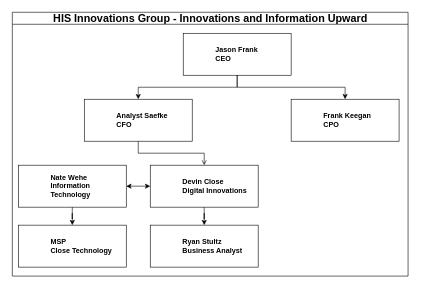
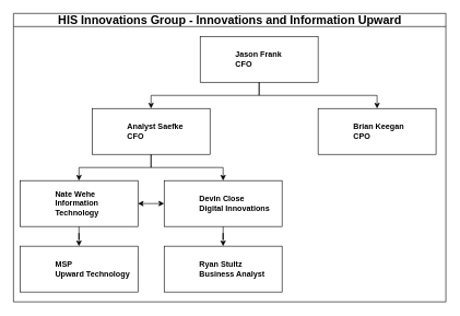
- <mxCell id="3" value="Jason Frank&lt;br&gt;CEO" style="label;image=https://cdn3.iconfinder.com/data/icons/user-avatars-1/512/users-3-128.png;whiteSpace=wrap;html=1;rounded=0;glass=0;treeMoving=1;treeFolding=1;" vertex="1" parent="2"><mxGeometry x="285" y="35" width="180" height="70" as="geometry" /></mxCell>
+ <mxCell id="3" value="Jason Frank&lt;br&gt;CFO" style="label;image=https://cdn3.iconfinder.com/data/icons/user-avatars-1/512/users-3-128.png;whiteSpace=wrap;html=1;rounded=0;glass=0;treeMoving=1;treeFolding=1;" vertex="1" parent="2"><mxGeometry x="285" y="35" width="180" height="70" as="geometry" /></mxCell>
- <mxCell id="7" value="Frank Keegan&lt;br&gt;CPO" style="label;image=https://cdn3.iconfinder.com/data/icons/user-avatars-1/512/users-3-128.png;whiteSpace=wrap;html=1;rounded=0;glass=0;treeMoving=1;treeFolding=1;" vertex="1" parent="2"><mxGeometry x="465" y="145" width="180" height="70" as="geometry" /></mxCell>
+ <mxCell id="7" value="Brian Keegan&lt;br&gt;CPO" style="label;image=https://cdn3.iconfinder.com/data/icons/user-avatars-1/512/users-3-128.png;whiteSpace=wrap;html=1;rounded=0;glass=0;treeMoving=1;treeFolding=1;" vertex="1" parent="2"><mxGeometry x="465" y="145" width="180" height="70" as="geometry" /></mxCell>
+ <mxCell id="8" value="" style="edgeStyle=orthogonalEdgeStyle;rounded=0;orthogonalLoop=1;jettySize=auto;html=1;" edge="1" target="9" source="5" parent="2"><mxGeometry relative="1" as="geometry"><mxPoint x="895" y="175" as="sourcePoint" /></mxGeometry></mxCell>
- <mxCell id="10" value="" style="edgeStyle=orthogonalEdgeStyle;rounded=0;orthogonalLoop=1;jettySize=auto;html=1;endArrow=open;" edge="1" target="11" source="5" parent="2"><mxGeometry relative="1" as="geometry"><mxPoint x="895" y="175" as="sourcePoint" /></mxGeometry></mxCell>
+ <mxCell id="10" value="" style="edgeStyle=orthogonalEdgeStyle;rounded=0;orthogonalLoop=1;jettySize=auto;html=1;" edge="1" target="11" source="5" parent="2"><mxGeometry relative="1" as="geometry"><mxPoint x="895" y="175" as="sourcePoint" /></mxGeometry></mxCell>
- <mxCell id="13" value="MSP&lt;br&gt;Close Technology" style="label;image=https://cdn3.iconfinder.com/data/icons/user-avatars-1/512/users-3-128.png;whiteSpace=wrap;html=1;rounded=0;glass=0;treeMoving=1;treeFolding=1;" vertex="1" parent="2"><mxGeometry x="10" y="355" width="180" height="70" as="geometry" /></mxCell>
+ <mxCell id="13" value="MSP&lt;br&gt;Upward Technology" style="label;image=https://cdn3.iconfinder.com/data/icons/user-avatars-1/512/users-3-128.png;whiteSpace=wrap;html=1;rounded=0;glass=0;treeMoving=1;treeFolding=1;" vertex="1" parent="2"><mxGeometry x="10" y="355" width="180" height="70" as="geometry" /></mxCell>
